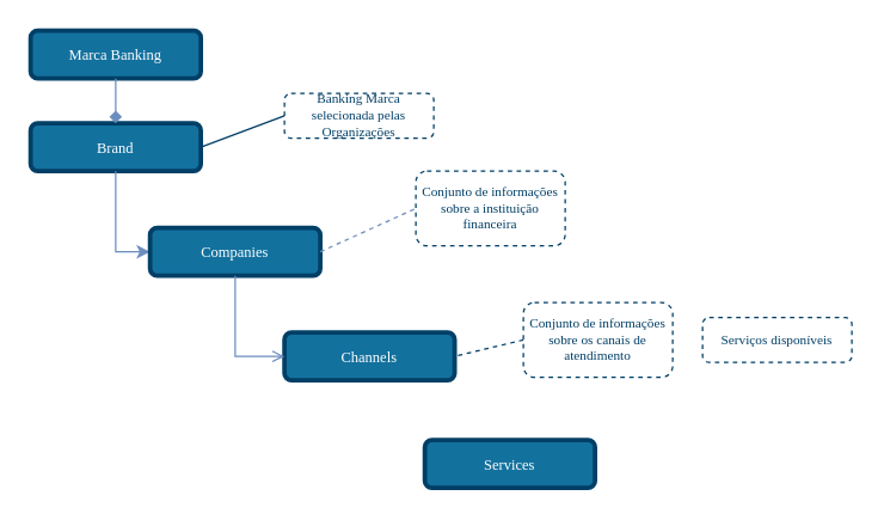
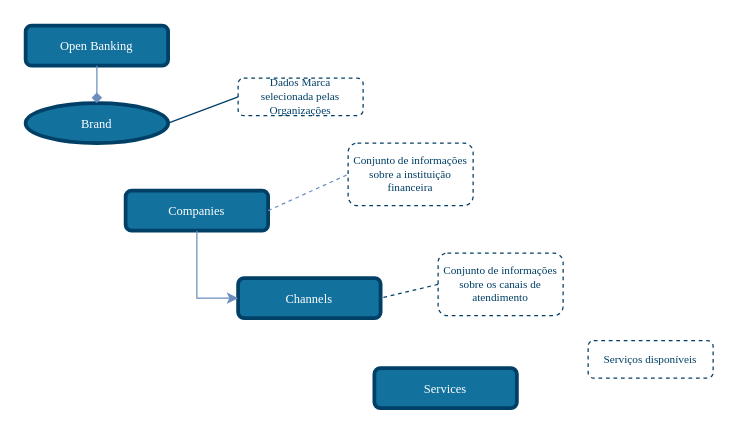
- <mxCell id="2" value="Marca Banking" style="rounded=1;whiteSpace=wrap;html=1;comic=0;shadow=0;backgroundOutline=0;snapToPoint=0;fixDash=0;strokeWidth=3;fontFamily=Verdana;fontStyle=0;labelBackgroundColor=none;labelBorderColor=none;fontSize=10;fillColor=#13719E;strokeColor=#003F66;fontColor=#ffffff;" parent="1" vertex="1"><mxGeometry x="20" y="20" width="114" height="32" as="geometry" /></mxCell>
+ <mxCell id="2" value="Open Banking" style="rounded=1;whiteSpace=wrap;html=1;comic=0;shadow=0;backgroundOutline=0;snapToPoint=0;fixDash=0;strokeWidth=3;fontFamily=Verdana;fontStyle=0;labelBackgroundColor=none;labelBorderColor=none;fontSize=10;fillColor=#13719E;strokeColor=#003F66;fontColor=#ffffff;" parent="1" vertex="1"><mxGeometry x="20" y="20" width="114" height="32" as="geometry" /></mxCell>
- <mxCell id="9" value="&lt;font style=&quot;font-size: 9px&quot;&gt;Banking Marca selecionada pelas Organizações&lt;/font&gt;" style="rounded=1;whiteSpace=wrap;html=1;shadow=0;comic=0;strokeColor=#003F66;strokeWidth=1;fillColor=#ffffff;gradientColor=#ffffff;fontFamily=Verdana;fontSize=9;fontColor=#003F66;dashed=1;spacingLeft=5;spacing=0;spacingRight=5;spacingBottom=5;spacingTop=5;align=center;verticalAlign=middle;" parent="1" vertex="1"><mxGeometry x="190" y="62" width="100" height="30" as="geometry" /></mxCell>
+ <mxCell id="9" value="&lt;font style=&quot;font-size: 9px&quot;&gt;Dados Marca selecionada pelas Organizações&lt;/font&gt;" style="rounded=1;whiteSpace=wrap;html=1;shadow=0;comic=0;strokeColor=#003F66;strokeWidth=1;fillColor=#ffffff;gradientColor=#ffffff;fontFamily=Verdana;fontSize=9;fontColor=#003F66;dashed=1;spacingLeft=5;spacing=0;spacingRight=5;spacingBottom=5;spacingTop=5;align=center;verticalAlign=middle;" parent="1" vertex="1"><mxGeometry x="190" y="62" width="100" height="30" as="geometry" /></mxCell>
- <mxCell id="8" value="Brand" style="rounded=1;whiteSpace=wrap;html=1;comic=0;shadow=0;backgroundOutline=0;snapToPoint=0;fixDash=0;strokeWidth=3;fontFamily=Verdana;fontStyle=0;labelBackgroundColor=none;labelBorderColor=none;fontSize=10;fillColor=#13719E;strokeColor=#003F66;fontColor=#ffffff;" parent="1" vertex="1"><mxGeometry x="20" y="82" width="114" height="32" as="geometry" /></mxCell>
+ <mxCell id="8" value="Brand" style="ellipse;whiteSpace=wrap;html=1;comic=0;shadow=0;backgroundOutline=0;snapToPoint=0;fixDash=0;strokeWidth=3;fontFamily=Verdana;fontStyle=0;labelBackgroundColor=none;labelBorderColor=none;fontSize=10;fillColor=#13719E;strokeColor=#003F66;fontColor=#ffffff;" parent="1" vertex="1"><mxGeometry x="20" y="82" width="114" height="32" as="geometry" /></mxCell>
- <mxCell id="12" style="edgeStyle=orthogonalEdgeStyle;rounded=0;orthogonalLoop=1;jettySize=auto;html=1;exitX=0.5;exitY=1;exitDx=0;exitDy=0;entryX=0;entryY=0.5;entryDx=0;entryDy=0;strokeColor=#6C8EBF;endArrow=classic;endFill=1;" parent="1" source="8" target="13" edge="1"><mxGeometry relative="1" as="geometry"><mxPoint x="40" y="162" as="sourcePoint" /><mxPoint x="75" y="204" as="targetPoint" /></mxGeometry></mxCell>
- <mxCell id="7" value="&lt;font style=&quot;font-size: 9px&quot;&gt;Serviços disponíveis&lt;/font&gt;" style="rounded=1;whiteSpace=wrap;html=1;shadow=0;comic=0;strokeColor=#003F66;strokeWidth=1;fillColor=#ffffff;gradientColor=#ffffff;fontFamily=Verdana;fontSize=9;fontColor=#003F66;dashed=1;spacingLeft=5;spacing=0;spacingRight=5;spacingBottom=5;spacingTop=5;align=center;verticalAlign=middle;" parent="1" vertex="1"><mxGeometry x="470" y="212" width="100" height="30" as="geometry" /></mxCell>
+ <mxCell id="7" value="&lt;font style=&quot;font-size: 9px&quot;&gt;Serviços disponíveis&lt;/font&gt;" style="rounded=1;whiteSpace=wrap;html=1;shadow=0;comic=0;strokeColor=#003F66;strokeWidth=1;fillColor=#ffffff;gradientColor=#ffffff;fontFamily=Verdana;fontSize=9;fontColor=#003F66;dashed=1;spacingLeft=5;spacing=0;spacingRight=5;spacingBottom=5;spacingTop=5;align=center;verticalAlign=middle;" parent="1" vertex="1"><mxGeometry x="470" y="272" width="100" height="30" as="geometry" /></mxCell>
- <mxCell id="14" style="edgeStyle=orthogonalEdgeStyle;rounded=0;orthogonalLoop=1;jettySize=auto;html=1;exitX=0.5;exitY=1;exitDx=0;exitDy=0;entryX=0;entryY=0.5;entryDx=0;entryDy=0;strokeColor=#6C8EBF;endArrow=open;endFill=1;" parent="1" source="13" target="3" edge="1"><mxGeometry relative="1" as="geometry"><mxPoint x="111" y="273" as="sourcePoint" /><mxPoint x="134" y="327" as="targetPoint" /></mxGeometry></mxCell>
+ <mxCell id="14" style="edgeStyle=orthogonalEdgeStyle;rounded=0;orthogonalLoop=1;jettySize=auto;html=1;exitX=0.5;exitY=1;exitDx=0;exitDy=0;entryX=0;entryY=0.5;entryDx=0;entryDy=0;strokeColor=#6C8EBF;endArrow=classic;endFill=1;" parent="1" source="13" target="3" edge="1"><mxGeometry relative="1" as="geometry"><mxPoint x="111" y="273" as="sourcePoint" /><mxPoint x="134" y="327" as="targetPoint" /></mxGeometry></mxCell>
- <mxCell id="4" value="Services" style="rounded=1;whiteSpace=wrap;html=1;comic=0;shadow=0;backgroundOutline=0;snapToPoint=0;fixDash=0;strokeWidth=3;fontFamily=Verdana;fontStyle=0;labelBackgroundColor=none;labelBorderColor=none;fontSize=10;fillColor=#13719E;strokeColor=#003F66;fontColor=#ffffff;" parent="1" vertex="1"><mxGeometry x="284" y="294" width="114" height="32" as="geometry" /></mxCell>
+ <mxCell id="4" value="Services" style="rounded=1;whiteSpace=wrap;html=1;comic=0;shadow=0;backgroundOutline=0;snapToPoint=0;fixDash=0;strokeWidth=3;fontFamily=Verdana;fontStyle=0;labelBackgroundColor=none;labelBorderColor=none;fontSize=10;fillColor=#13719E;strokeColor=#003F66;fontColor=#ffffff;" parent="1" vertex="1"><mxGeometry x="299" y="294" width="114" height="32" as="geometry" /></mxCell>
